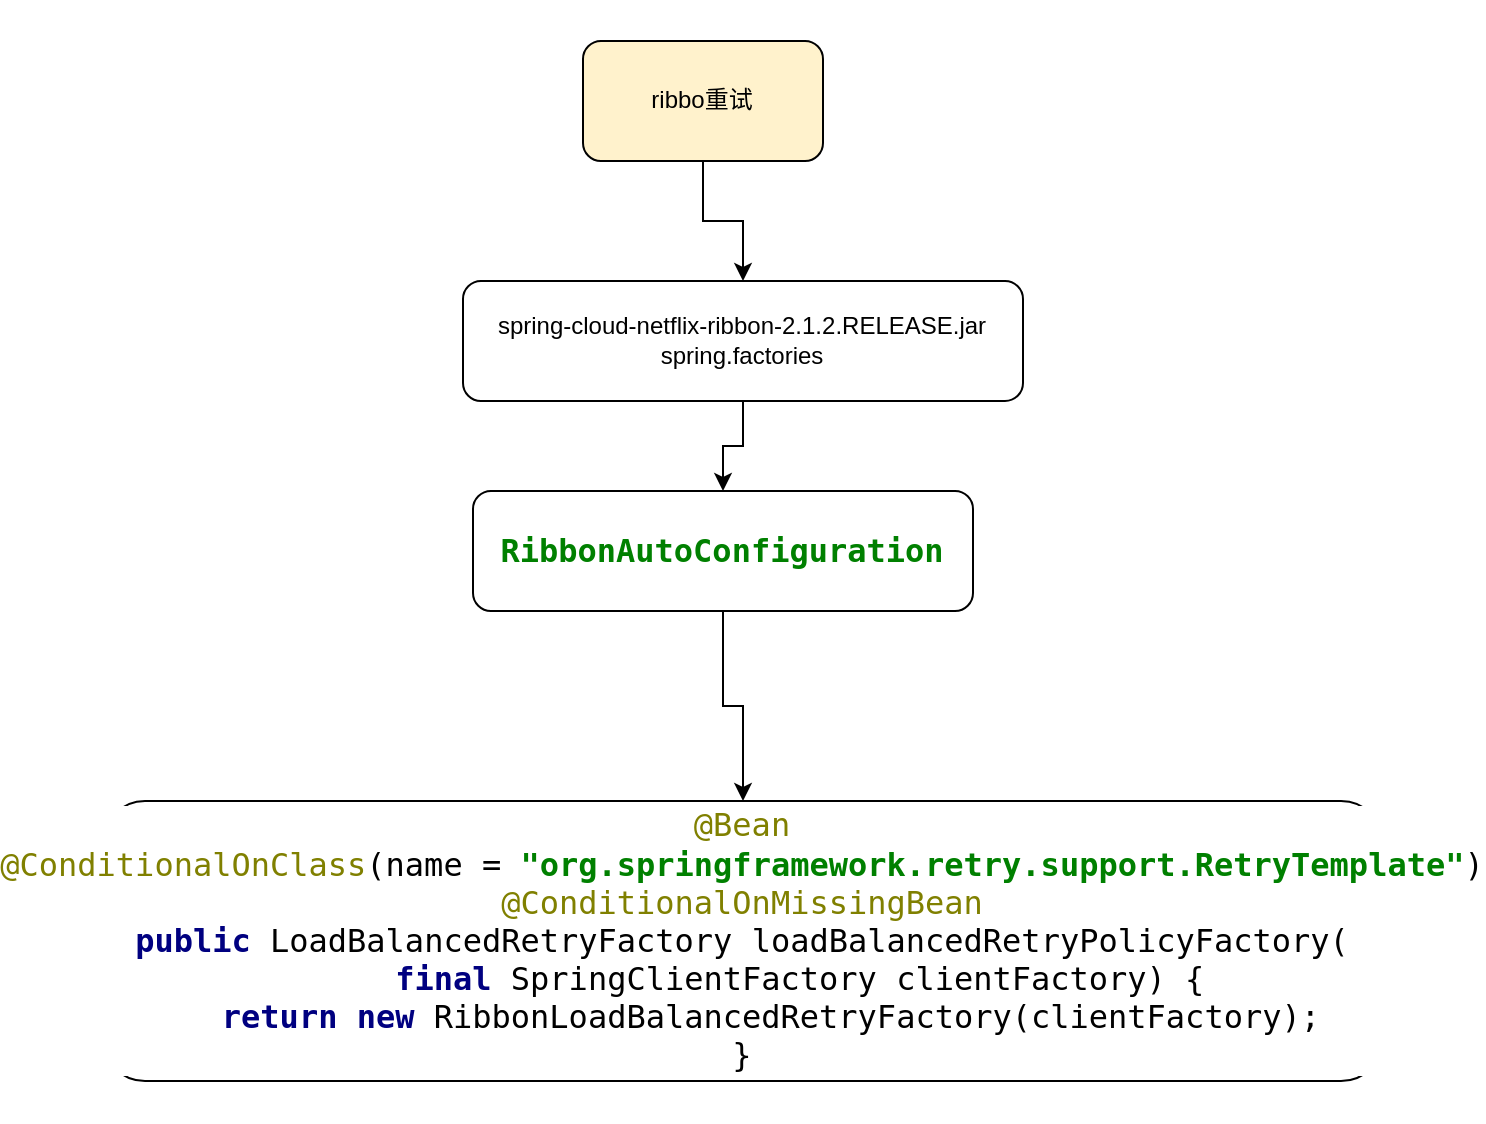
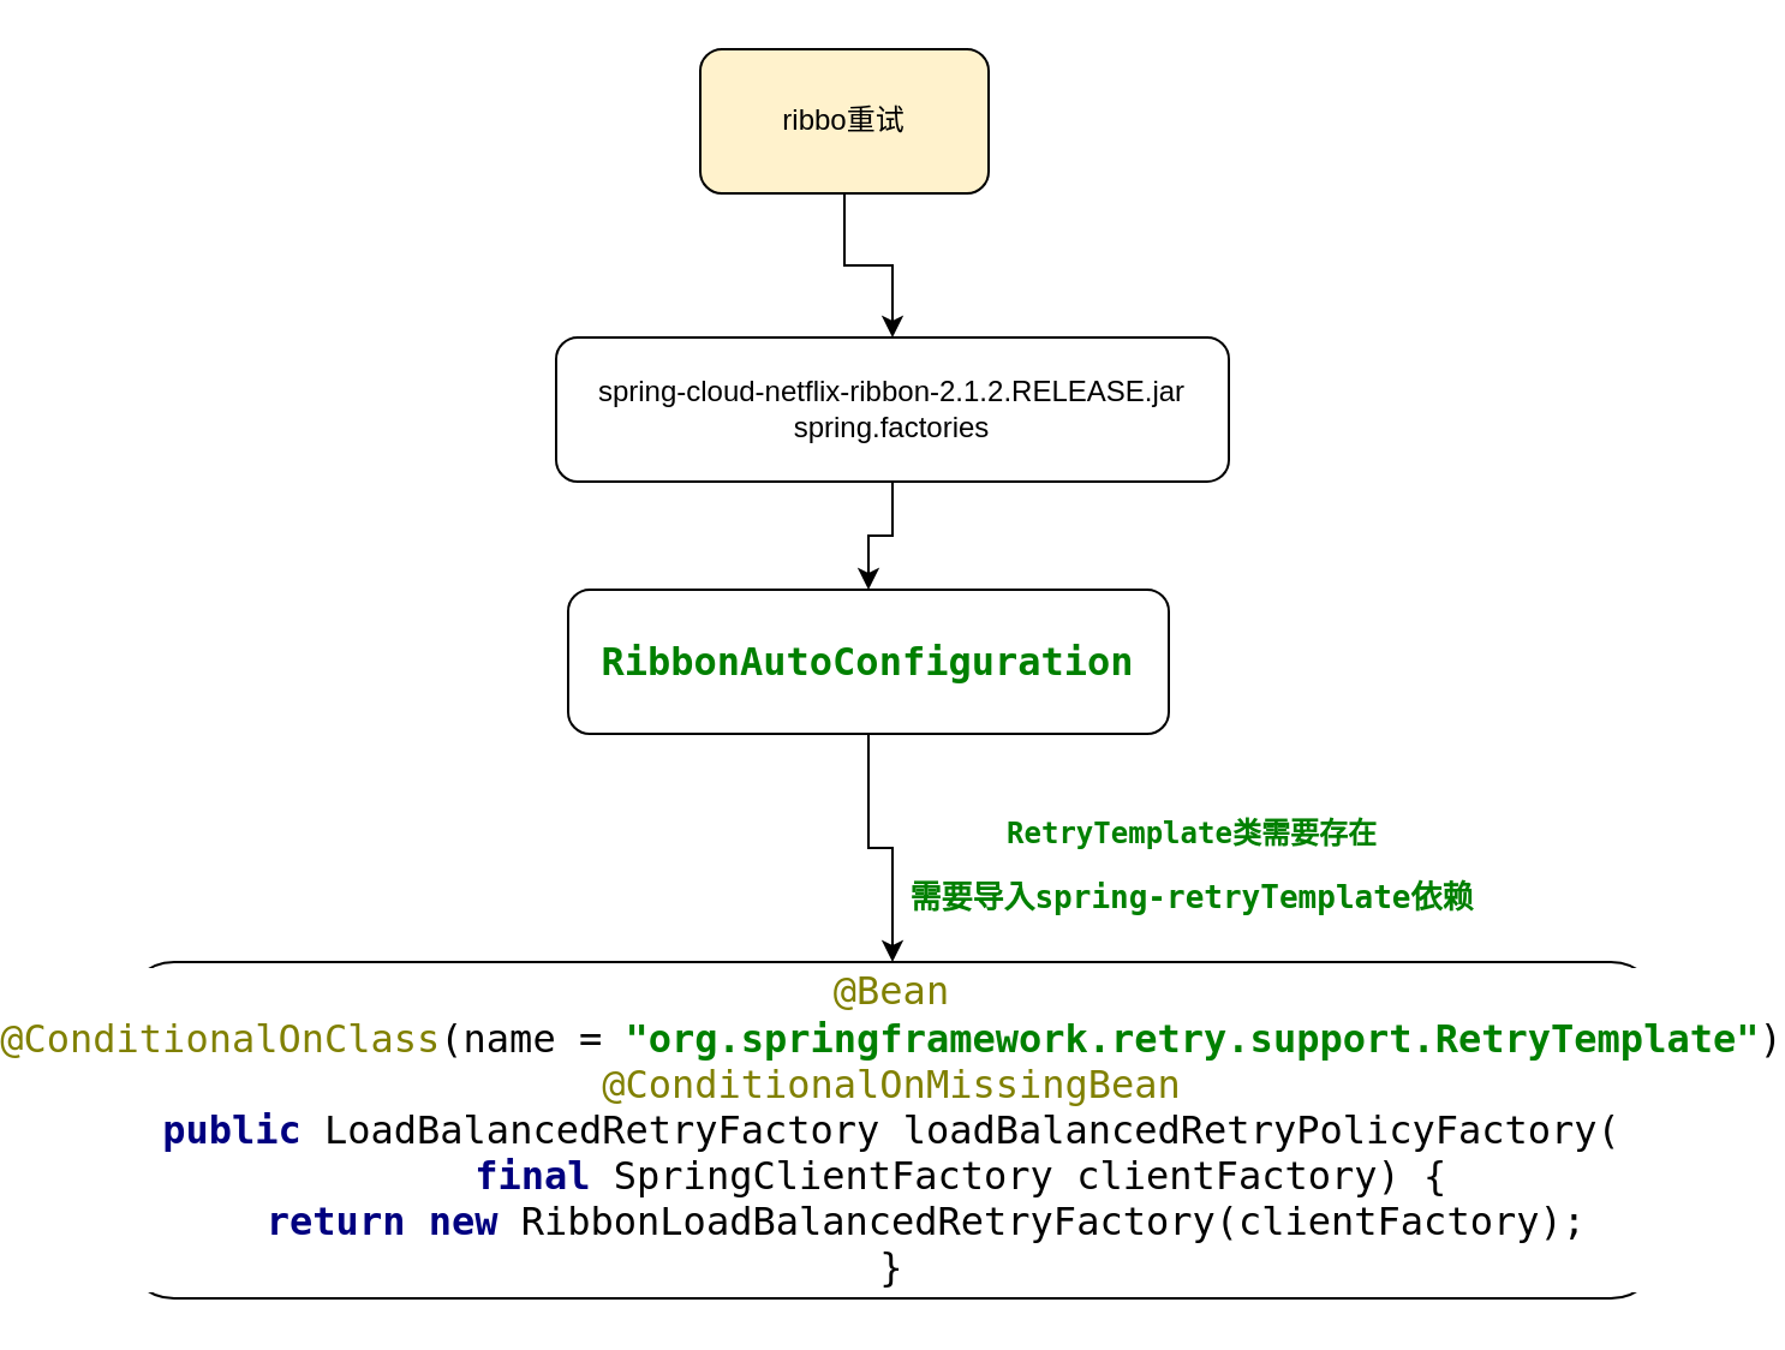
+ <mxCell id="9" value="&lt;pre style=&quot;background-color: rgb(255 , 255 , 255)&quot;&gt;&lt;span style=&quot;color: rgb(0 , 128 , 0) ; font-weight: bold&quot;&gt;&lt;font style=&quot;font-size: 12px&quot;&gt;RetryTemplate类需要存在&lt;/font&gt;&lt;/span&gt;&lt;/pre&gt;&lt;pre style=&quot;background-color: rgb(255 , 255 , 255)&quot;&gt;&lt;span style=&quot;color: rgb(0 , 128 , 0) ; font-weight: bold&quot;&gt;&lt;font size=&quot;3&quot;&gt;需要导入spring-retryTemplate依赖&lt;/font&gt;&lt;/span&gt;&lt;/pre&gt;" style="text;html=1;strokeColor=none;fillColor=none;align=center;verticalAlign=middle;whiteSpace=wrap;rounded=0;" vertex="1" parent="1"><mxGeometry x="320" y="330" width="290" height="60" as="geometry" /></mxCell>
